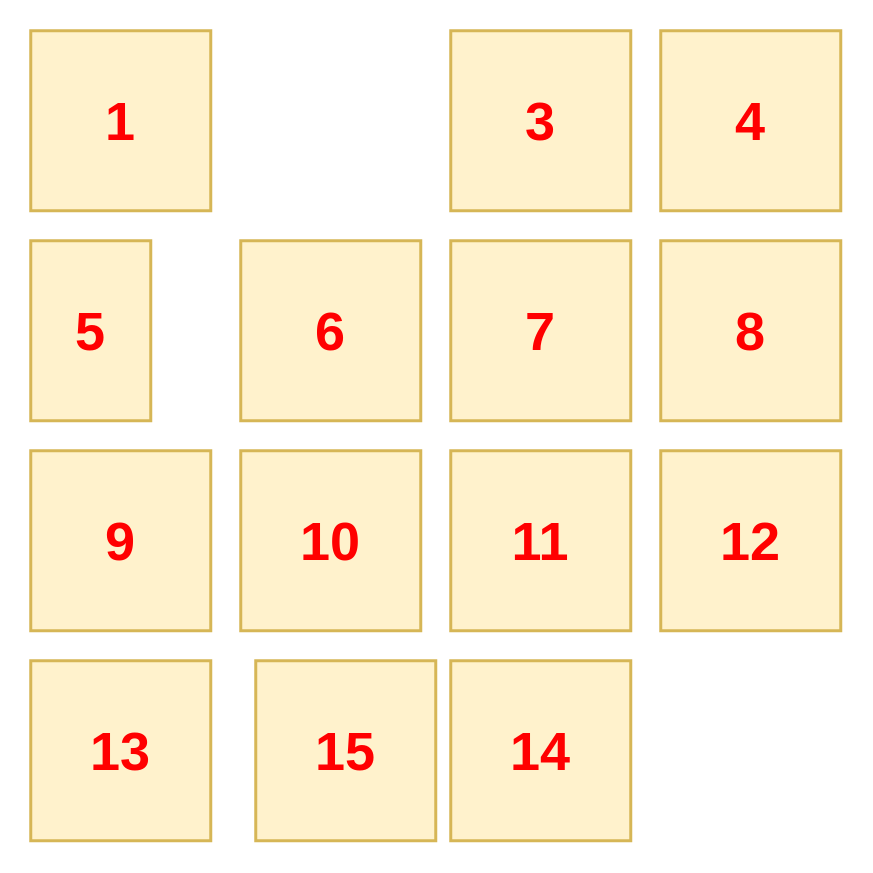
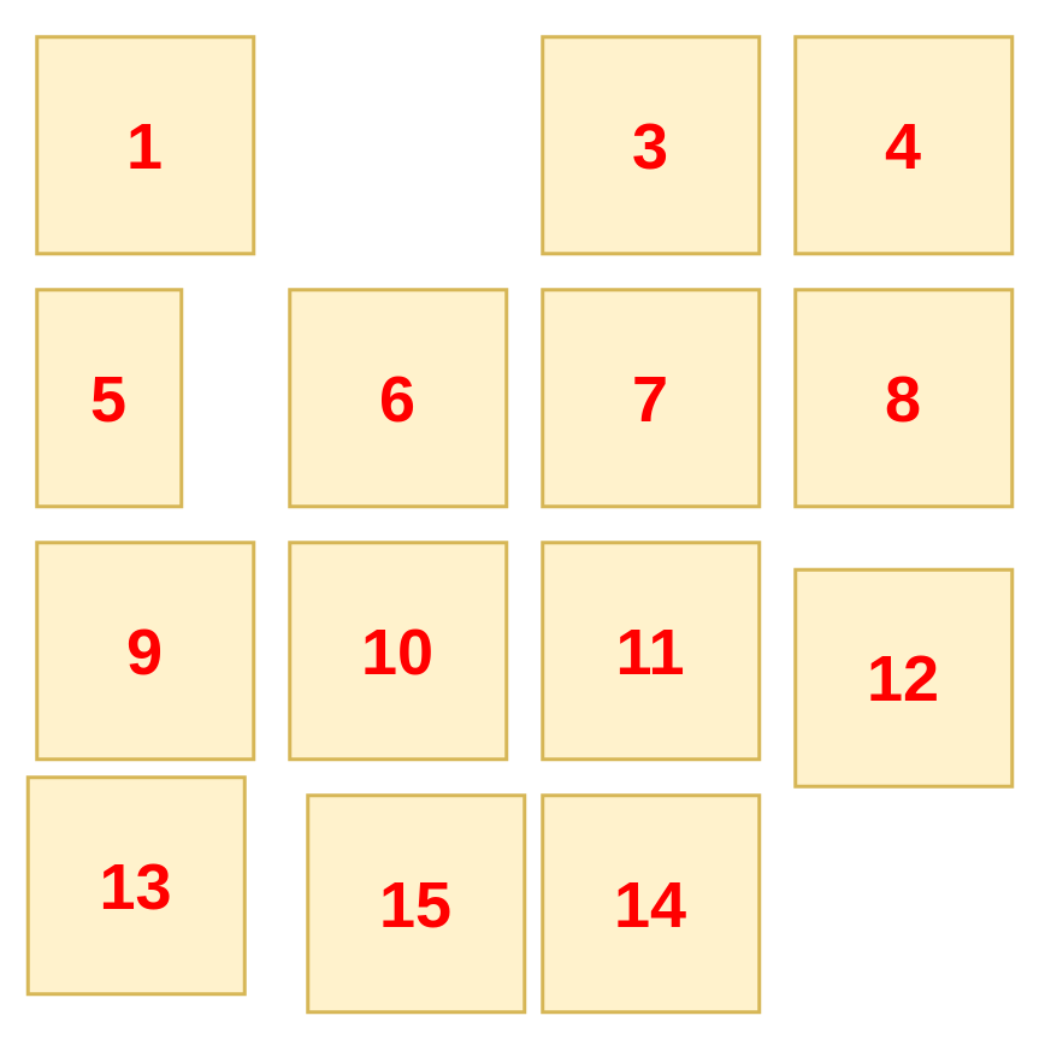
- <mxCell id="12" value="&lt;font style=&quot;font-size: 36px&quot;&gt;&lt;b style=&quot;font-size: 36px&quot;&gt;12&lt;/b&gt;&lt;/font&gt;" style="text;html=1;align=center;verticalAlign=middle;whiteSpace=wrap;rounded=0;strokeColor=#d6b656;strokeWidth=2;fontSize=36;fillColor=#fff2cc;fontColor=#FF0000;" parent="1" vertex="1"><mxGeometry x="440" y="300" width="120" height="120" as="geometry" /></mxCell>
+ <mxCell id="12" value="&lt;font style=&quot;font-size: 36px&quot;&gt;&lt;b style=&quot;font-size: 36px&quot;&gt;12&lt;/b&gt;&lt;/font&gt;" style="text;html=1;align=center;verticalAlign=middle;whiteSpace=wrap;rounded=0;strokeColor=#d6b656;strokeWidth=2;fontSize=36;fillColor=#fff2cc;fontColor=#FF0000;" parent="1" vertex="1"><mxGeometry x="440" y="315" width="120" height="120" as="geometry" /></mxCell>
- <mxCell id="13" value="&lt;font style=&quot;font-size: 36px&quot;&gt;&lt;b style=&quot;font-size: 36px&quot;&gt;13&lt;/b&gt;&lt;/font&gt;" style="text;html=1;align=center;verticalAlign=middle;whiteSpace=wrap;rounded=0;strokeColor=#d6b656;strokeWidth=2;fontSize=36;fillColor=#fff2cc;fontColor=#FF0000;" parent="1" vertex="1"><mxGeometry x="20" y="440" width="120" height="120" as="geometry" /></mxCell>
+ <mxCell id="13" value="&lt;font style=&quot;font-size: 36px&quot;&gt;&lt;b style=&quot;font-size: 36px&quot;&gt;13&lt;/b&gt;&lt;/font&gt;" style="text;html=1;align=center;verticalAlign=middle;whiteSpace=wrap;rounded=0;strokeColor=#d6b656;strokeWidth=2;fontSize=36;fillColor=#fff2cc;fontColor=#FF0000;" parent="1" vertex="1"><mxGeometry x="15" y="430" width="120" height="120" as="geometry" /></mxCell>
